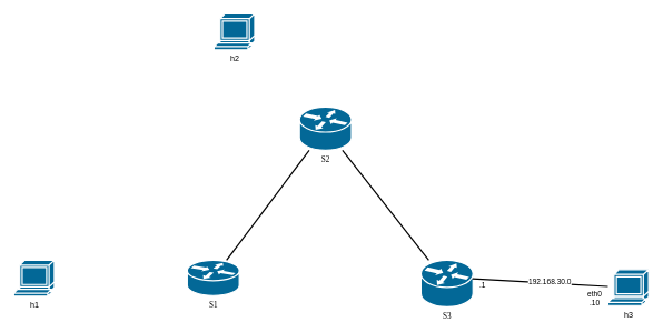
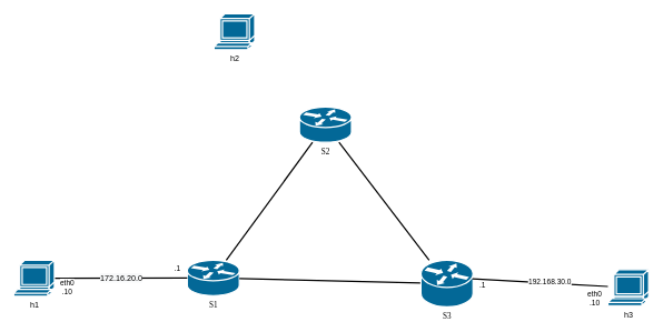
- <mxCell id="7" value="S2" style="shape=mxgraph.cisco.routers.router;html=1;dashed=0;fillColor=#036897;strokeColor=#ffffff;strokeWidth=2;verticalLabelPosition=bottom;verticalAlign=top;rounded=0;shadow=0;comic=0;fontFamily=Verdana;fontSize=12;" parent="1" vertex="1"><mxGeometry x="448" y="160" width="78" height="65" as="geometry" /></mxCell>
+ <mxCell id="7" value="S2" style="shape=mxgraph.cisco.routers.router;html=1;dashed=0;fillColor=#036897;strokeColor=#ffffff;strokeWidth=2;verticalLabelPosition=bottom;verticalAlign=top;rounded=0;shadow=0;comic=0;fontFamily=Verdana;fontSize=12;" parent="1" vertex="1"><mxGeometry x="448" y="160" width="78" height="53" as="geometry" /></mxCell>
+ <mxCell id="8" style="edgeStyle=none;html=1;labelBackgroundColor=none;startFill=0;endArrow=none;endFill=0;strokeWidth=2;fontFamily=Verdana;fontSize=12;exitX=0;exitY=0.5;exitDx=0;exitDy=0;exitPerimeter=0;" edge="1" parent="1" source="4" target="19"><mxGeometry relative="1" as="geometry"><mxPoint x="262" y="410" as="sourcePoint" /><mxPoint x="-10" y="410" as="targetPoint" /></mxGeometry></mxCell>
+ <mxCell id="9" value="eth0&lt;br&gt;.10" style="edgeLabel;html=1;align=center;verticalAlign=middle;resizable=0;points=[];" vertex="1" connectable="0" parent="8"><mxGeometry x="0.809" y="-1" relative="1" as="geometry"><mxPoint y="15" as="offset" /></mxGeometry></mxCell>
+ <mxCell id="10" value="&lt;span style=&quot;font-size: 12px ; background-color: rgb(248 , 249 , 250)&quot;&gt;172.16.20.0&lt;/span&gt;" style="edgeLabel;html=1;align=center;verticalAlign=middle;resizable=0;points=[];" vertex="1" connectable="0" parent="8"><mxGeometry x="0.116" relative="1" as="geometry"><mxPoint x="11" as="offset" /></mxGeometry></mxCell>
+ <mxCell id="11" value=".1" style="edgeLabel;html=1;align=center;verticalAlign=middle;resizable=0;points=[];" vertex="1" connectable="0" parent="8"><mxGeometry x="-0.829" y="3" relative="1" as="geometry"><mxPoint x="1" y="-18" as="offset" /></mxGeometry></mxCell>
+ <mxCell id="5" style="edgeStyle=none;html=1;labelBackgroundColor=none;startFill=0;endArrow=none;endFill=0;strokeWidth=2;fontFamily=Verdana;fontSize=12;" parent="1" source="6" target="4" edge="1"><mxGeometry relative="1" as="geometry"><mxPoint x="660.993" y="636.05" as="targetPoint" /></mxGeometry></mxCell>
